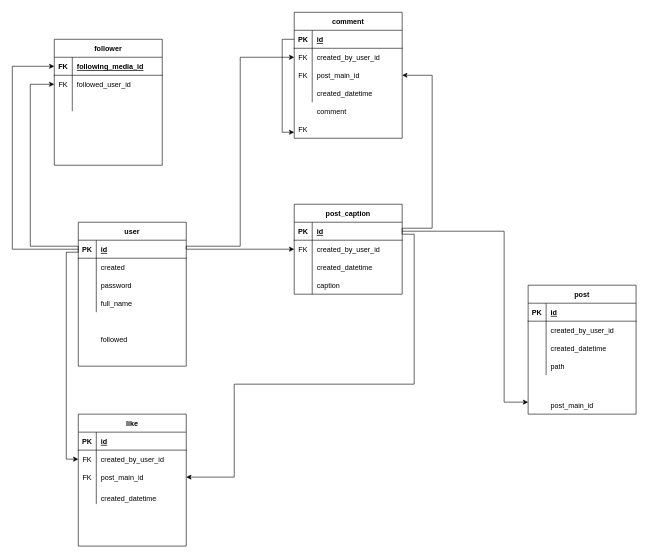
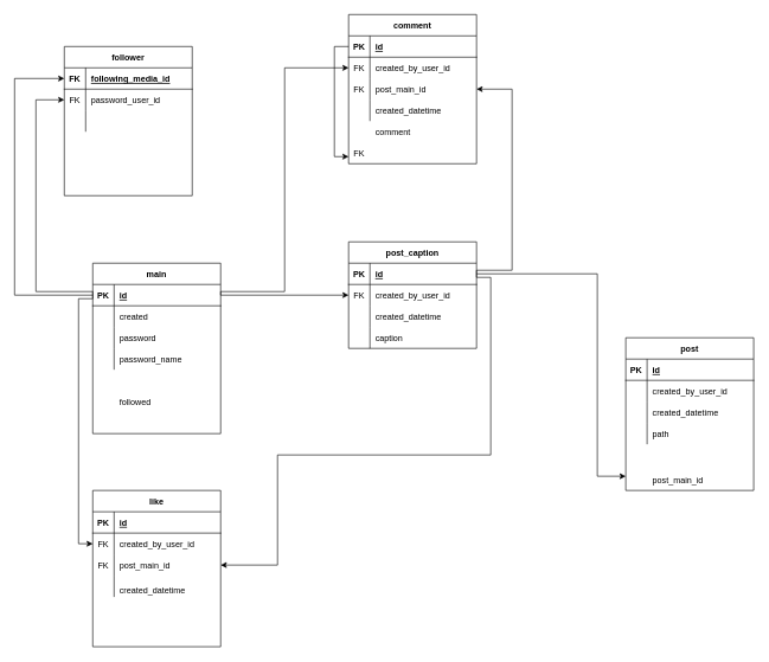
- <mxCell id="68" value="followed_user_id" style="shape=partialRectangle;connectable=0;fillColor=none;top=0;left=0;bottom=0;right=0;align=left;spacingLeft=6;overflow=hidden;" parent="66" vertex="1"><mxGeometry x="30" width="150" height="30" as="geometry"><mxRectangle width="150" height="30" as="alternateBounds" /></mxGeometry></mxCell>
+ <mxCell id="68" value="password_user_id" style="shape=partialRectangle;connectable=0;fillColor=none;top=0;left=0;bottom=0;right=0;align=left;spacingLeft=6;overflow=hidden;" parent="66" vertex="1"><mxGeometry x="30" width="150" height="30" as="geometry"><mxRectangle width="150" height="30" as="alternateBounds" /></mxGeometry></mxCell>
- <mxCell id="2" value="user" style="shape=table;startSize=30;container=1;collapsible=1;childLayout=tableLayout;fixedRows=1;rowLines=0;fontStyle=1;align=center;resizeLast=1;" parent="1" vertex="1"><mxGeometry x="130" y="370" width="180" height="240" as="geometry" /></mxCell>
+ <mxCell id="2" value="main" style="shape=table;startSize=30;container=1;collapsible=1;childLayout=tableLayout;fixedRows=1;rowLines=0;fontStyle=1;align=center;resizeLast=1;" parent="1" vertex="1"><mxGeometry x="130" y="370" width="180" height="240" as="geometry" /></mxCell>
- <mxCell id="14" value="full_name" style="shape=partialRectangle;connectable=0;fillColor=none;top=0;left=0;bottom=0;right=0;align=left;spacingLeft=6;overflow=hidden;" parent="12" vertex="1"><mxGeometry x="30" width="150" height="30" as="geometry"><mxRectangle width="150" height="30" as="alternateBounds" /></mxGeometry></mxCell>
+ <mxCell id="14" value="password_name" style="shape=partialRectangle;connectable=0;fillColor=none;top=0;left=0;bottom=0;right=0;align=left;spacingLeft=6;overflow=hidden;" parent="12" vertex="1"><mxGeometry x="30" width="150" height="30" as="geometry"><mxRectangle width="150" height="30" as="alternateBounds" /></mxGeometry></mxCell>
